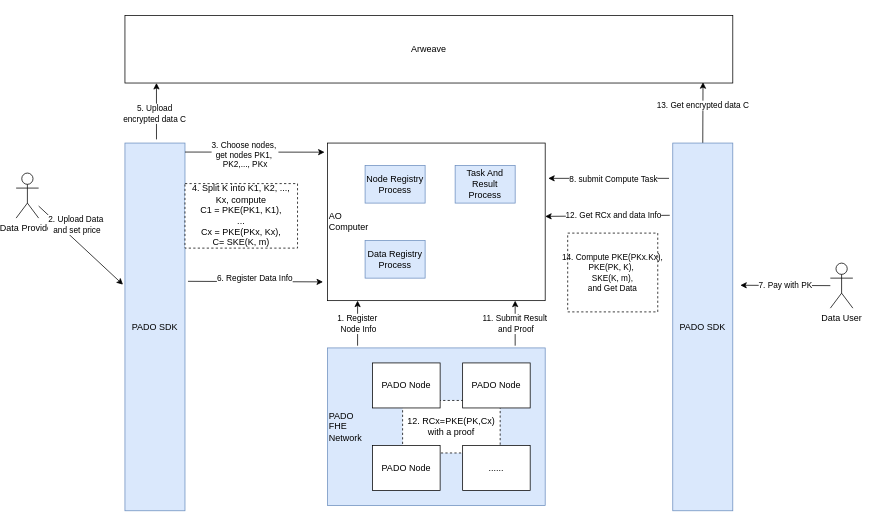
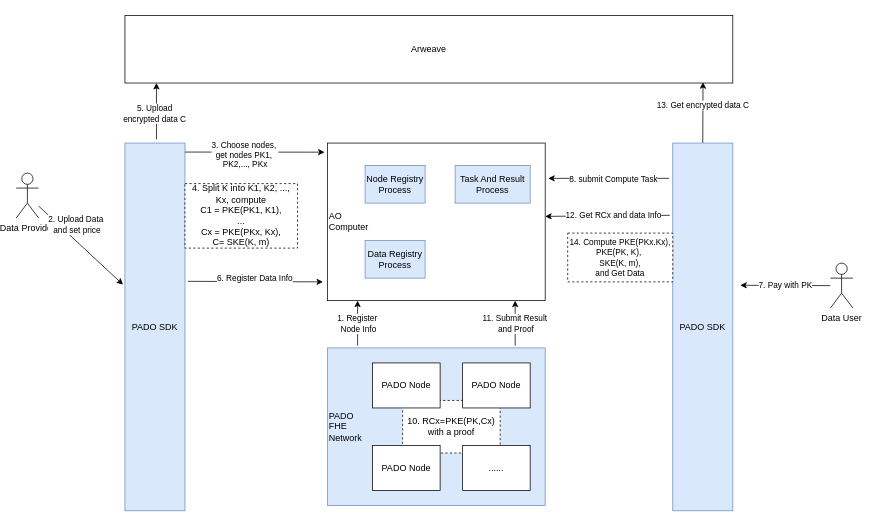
- <mxCell id="7" value="Task And Result&lt;div&gt;Process&lt;/div&gt;" style="rounded=0;whiteSpace=wrap;html=1;fillColor=#dae8fc;strokeColor=#6c8ebf;" parent="1" vertex="1"><mxGeometry x="605" y="220" width="80" height="50" as="geometry" /></mxCell>
+ <mxCell id="7" value="Task And Result&lt;div&gt;Process&lt;/div&gt;" style="rounded=0;whiteSpace=wrap;html=1;fillColor=#dae8fc;strokeColor=#6c8ebf;" parent="1" vertex="1"><mxGeometry x="605" y="220" width="100" height="50" as="geometry" /></mxCell>
- <mxCell id="38" value="&lt;div style=&quot;font-size: 11px; text-wrap: nowrap;&quot;&gt;14. Compute PKE(PKx.Kx),&lt;/div&gt;&lt;div style=&quot;font-size: 11px; text-wrap: nowrap;&quot;&gt;PKE(PK, K),&amp;nbsp;&lt;br&gt;&lt;/div&gt;&lt;div style=&quot;font-size: 11px; text-wrap: nowrap;&quot;&gt;SKE(K, m),&lt;br&gt;&lt;/div&gt;&lt;div style=&quot;font-size: 11px; text-wrap: nowrap;&quot;&gt;and Get Data&lt;/div&gt;" style="rounded=0;whiteSpace=wrap;html=1;dashed=1;" parent="1" vertex="1"><mxGeometry x="755" y="310" width="120" height="105" as="geometry" /></mxCell>
+ <mxCell id="38" value="&lt;div style=&quot;font-size: 11px; text-wrap: nowrap;&quot;&gt;14. Compute PKE(PKx.Kx),&lt;/div&gt;&lt;div style=&quot;font-size: 11px; text-wrap: nowrap;&quot;&gt;PKE(PK, K),&amp;nbsp;&lt;br&gt;&lt;/div&gt;&lt;div style=&quot;font-size: 11px; text-wrap: nowrap;&quot;&gt;SKE(K, m),&lt;br&gt;&lt;/div&gt;&lt;div style=&quot;font-size: 11px; text-wrap: nowrap;&quot;&gt;and Get Data&lt;/div&gt;" style="rounded=0;whiteSpace=wrap;html=1;dashed=1;" parent="1" vertex="1"><mxGeometry x="755" y="310" width="140" height="65" as="geometry" /></mxCell>
- <mxCell id="22" value="&lt;div&gt;12. RCx=PKE(PK,Cx)&lt;/div&gt;&lt;div&gt;with a proof&lt;/div&gt;" style="rounded=0;whiteSpace=wrap;html=1;dashed=1;" parent="1" vertex="1"><mxGeometry x="535" y="533" width="130" height="70" as="geometry" /></mxCell>
+ <mxCell id="22" value="&lt;div&gt;10. RCx=PKE(PK,Cx)&lt;/div&gt;&lt;div&gt;with a proof&lt;/div&gt;" style="rounded=0;whiteSpace=wrap;html=1;dashed=1;" parent="1" vertex="1"><mxGeometry x="535" y="533" width="130" height="70" as="geometry" /></mxCell>
